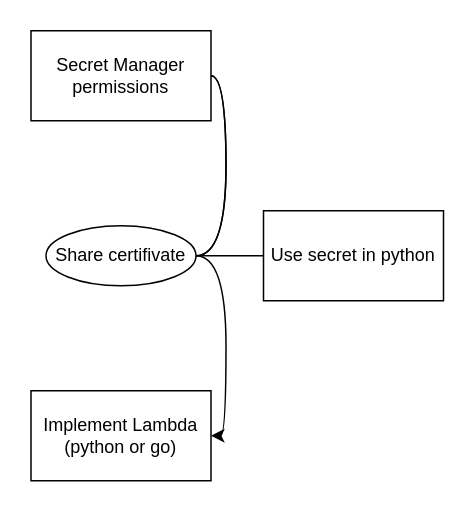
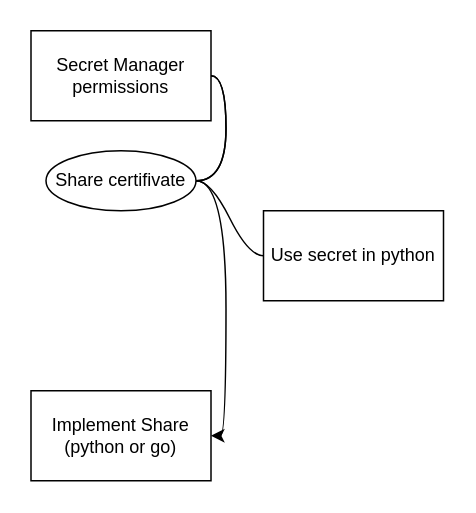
- <mxCell id="6" value="Share certifivate&lt;br&gt;" style="ellipse;whiteSpace=wrap;html=1;align=center;newEdgeStyle={&quot;edgeStyle&quot;:&quot;entityRelationEdgeStyle&quot;,&quot;startArrow&quot;:&quot;none&quot;,&quot;endArrow&quot;:&quot;none&quot;,&quot;segment&quot;:10,&quot;curved&quot;:1,&quot;sourcePerimeterSpacing&quot;:0,&quot;targetPerimeterSpacing&quot;:0};treeFolding=1;treeMoving=1;" vertex="1" parent="1"><mxGeometry x="30" y="150" width="100" height="40" as="geometry" /></mxCell>
+ <mxCell id="6" value="Share certifivate&lt;br&gt;" style="ellipse;whiteSpace=wrap;html=1;align=center;newEdgeStyle={&quot;edgeStyle&quot;:&quot;entityRelationEdgeStyle&quot;,&quot;startArrow&quot;:&quot;none&quot;,&quot;endArrow&quot;:&quot;none&quot;,&quot;segment&quot;:10,&quot;curved&quot;:1,&quot;sourcePerimeterSpacing&quot;:0,&quot;targetPerimeterSpacing&quot;:0};treeFolding=1;treeMoving=1;" vertex="1" parent="1"><mxGeometry x="30" y="100" width="100" height="40" as="geometry" /></mxCell>
- <mxCell id="9" value="Implement Lambda&lt;br&gt;(python or go)" style="whiteSpace=wrap;html=1;" vertex="1" parent="1"><mxGeometry x="20" y="260" width="120" height="60" as="geometry" /></mxCell>
+ <mxCell id="9" value="Implement Share&lt;br&gt;(python or go)" style="whiteSpace=wrap;html=1;" vertex="1" parent="1"><mxGeometry x="20" y="260" width="120" height="60" as="geometry" /></mxCell>
